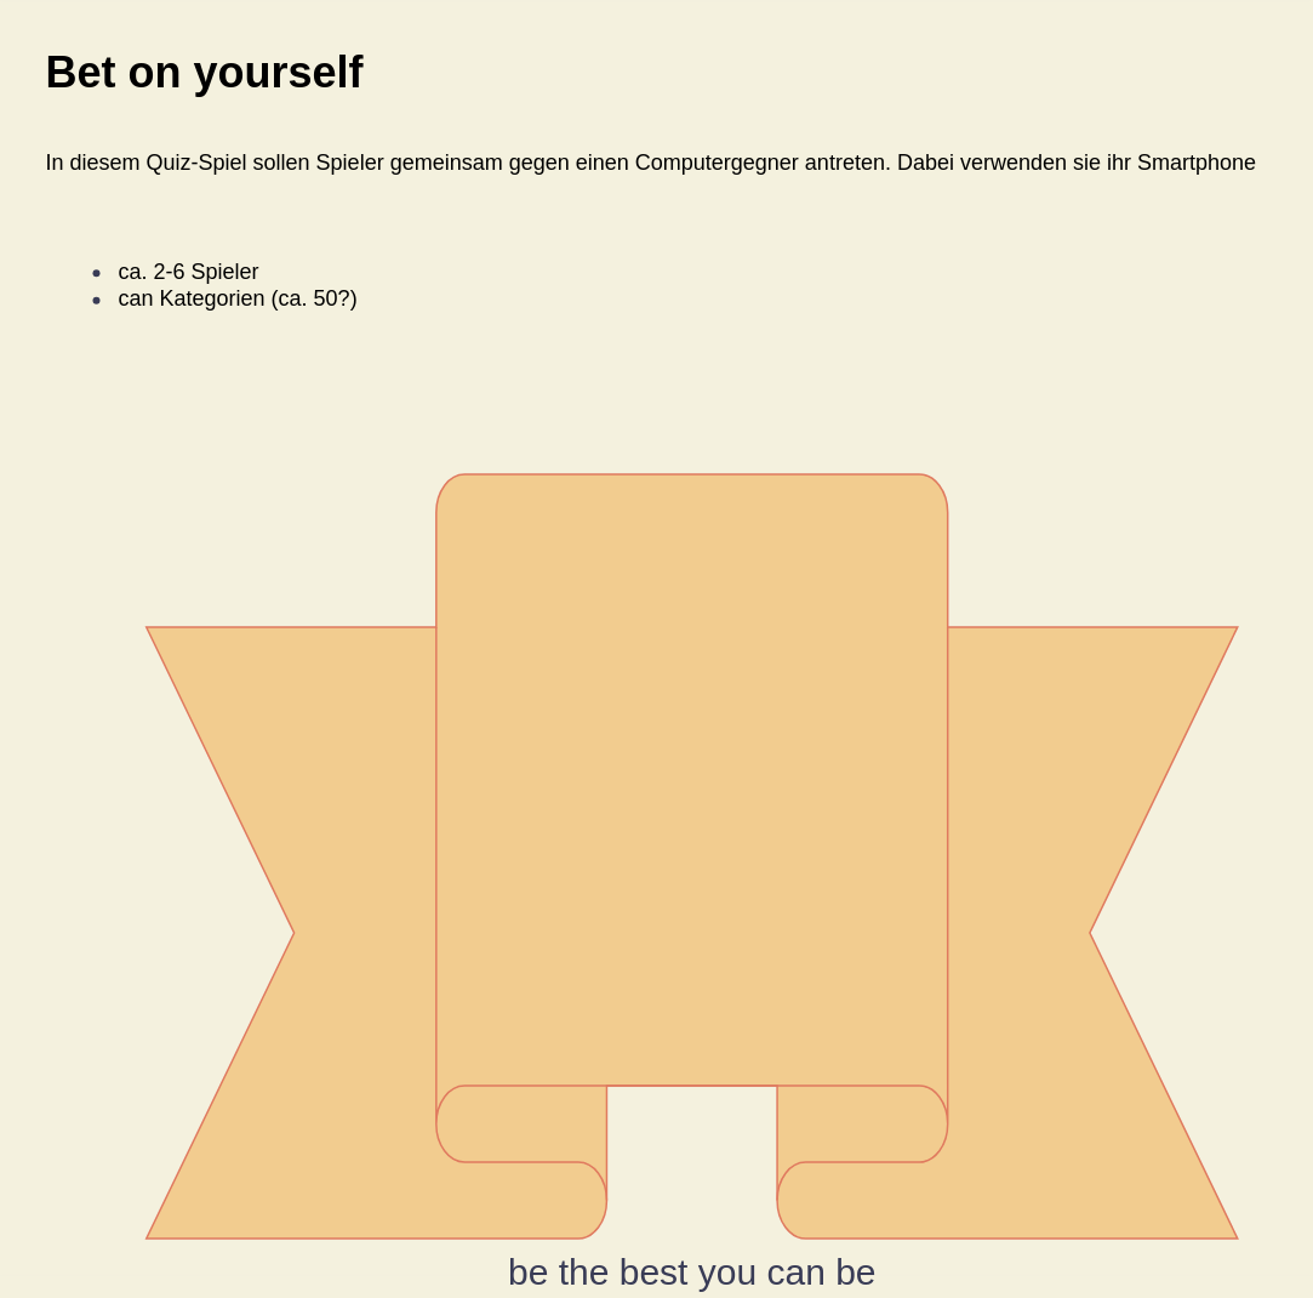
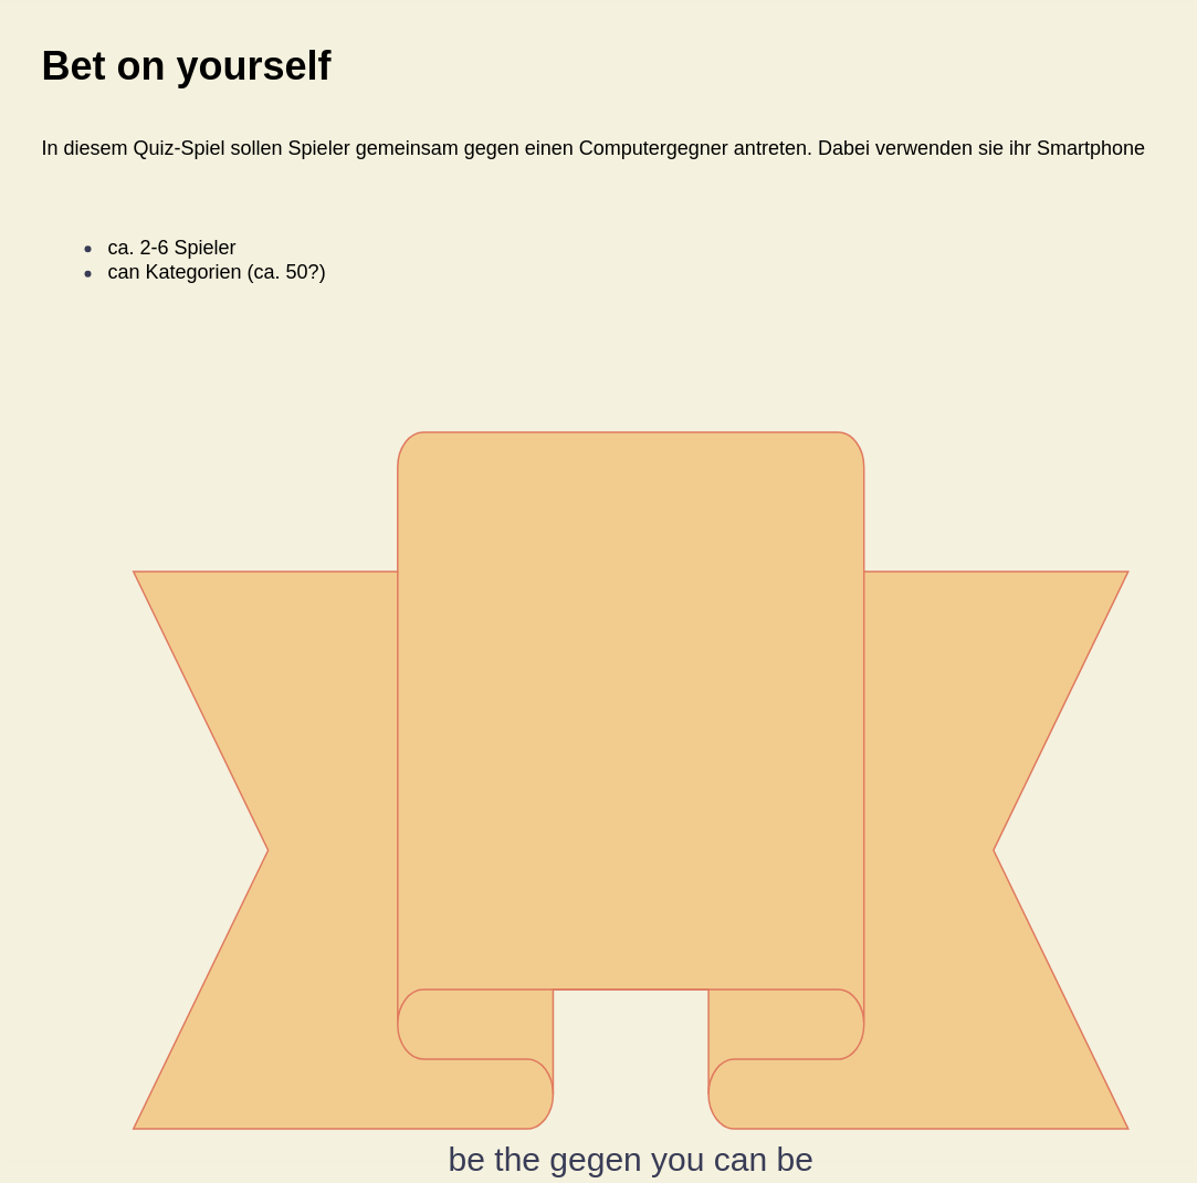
- <mxCell id="3" value="be the best you can be" style="verticalLabelPosition=bottom;verticalAlign=top;html=1;shape=mxgraph.basic.banner;rounded=0;labelBackgroundColor=none;sketch=0;fontSize=20;fontColor=#393C56;strokeColor=#E07A5F;fillColor=#F2CC8F;" vertex="1" parent="1"><mxGeometry x="80" y="260" width="600" height="420" as="geometry" /></mxCell>
+ <mxCell id="3" value="be the gegen you can be" style="verticalLabelPosition=bottom;verticalAlign=top;html=1;shape=mxgraph.basic.banner;rounded=0;labelBackgroundColor=none;sketch=0;fontSize=20;fontColor=#393C56;strokeColor=#E07A5F;fillColor=#F2CC8F;" vertex="1" parent="1"><mxGeometry x="80" y="260" width="600" height="420" as="geometry" /></mxCell>
